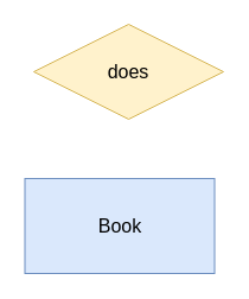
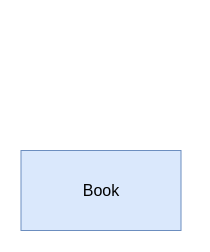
- <mxCell id="2" value="does" style="rhombus;whiteSpace=wrap;html=1;fillColor=#fff2cc;strokeColor=#d6b656;fontSize=16;" vertex="1" parent="1"><mxGeometry x="28" y="20" width="160" height="80" as="geometry" /></mxCell>
